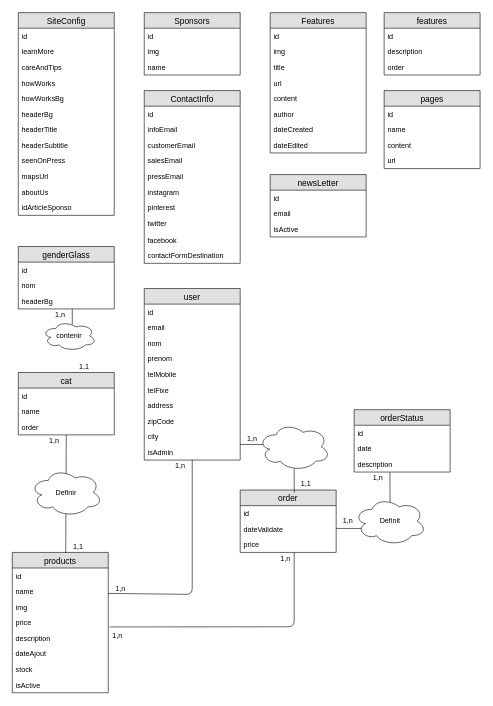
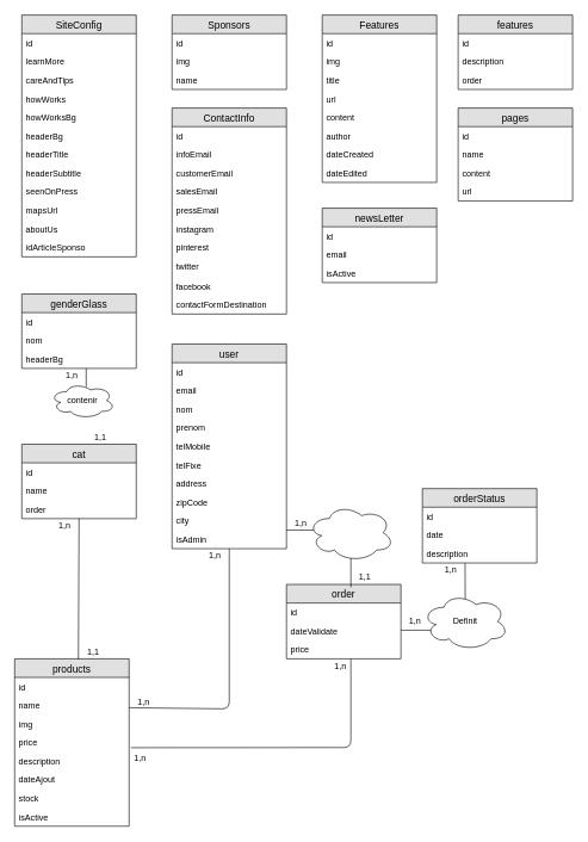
- <mxCell id="61" value="Definir" style="ellipse;shape=cloud;whiteSpace=wrap;html=1;" parent="1" vertex="1"><mxGeometry x="50" y="780" width="120" height="80" as="geometry" /></mxCell>
